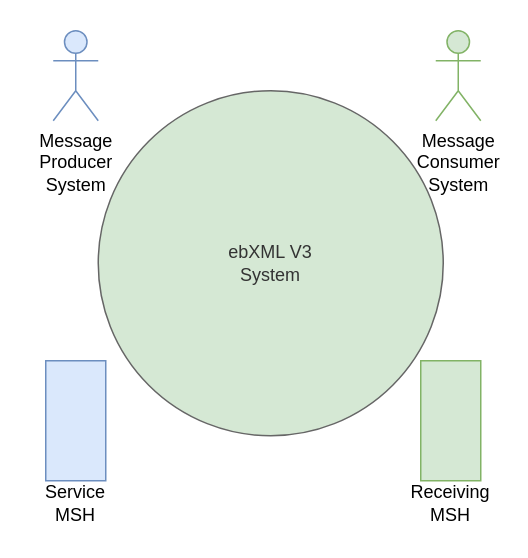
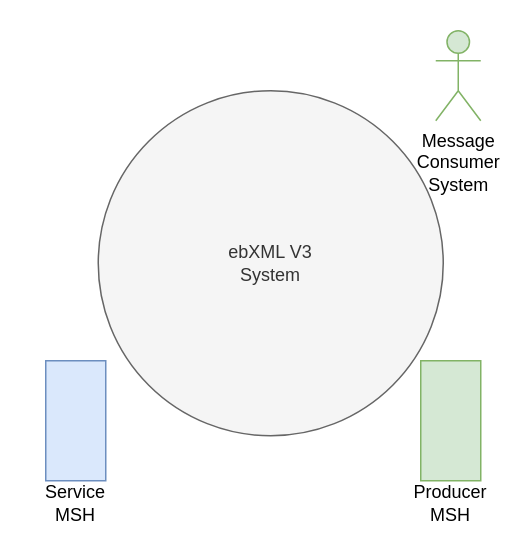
- <mxCell id="3" value="Message&lt;br&gt;Producer&lt;br&gt;System" style="shape=umlActor;verticalLabelPosition=bottom;verticalAlign=top;html=1;outlineConnect=0;fillColor=#dae8fc;strokeColor=#6c8ebf;" vertex="1" parent="1"><mxGeometry x="35" y="20" width="30" height="60" as="geometry" /></mxCell>
- <mxCell id="2" value="ebXML V3&lt;br&gt;System" style="ellipse;whiteSpace=wrap;html=1;aspect=fixed;fillColor=#d5e8d4;strokeColor=#666666;fontColor=#333333;" vertex="1" parent="1"><mxGeometry x="65" y="60" width="230" height="230" as="geometry" /></mxCell>
+ <mxCell id="2" value="ebXML V3&lt;br&gt;System" style="ellipse;whiteSpace=wrap;html=1;aspect=fixed;fillColor=#f5f5f5;strokeColor=#666666;fontColor=#333333;" vertex="1" parent="1"><mxGeometry x="65" y="60" width="230" height="230" as="geometry" /></mxCell>
- <mxCell id="7" value="Receiving&lt;br&gt;MSH" style="text;html=1;strokeColor=none;fillColor=none;align=center;verticalAlign=middle;whiteSpace=wrap;rounded=0;" vertex="1" parent="1"><mxGeometry x="270" y="320" width="60" height="30" as="geometry" /></mxCell>
+ <mxCell id="7" value="Producer&lt;br&gt;MSH" style="text;html=1;strokeColor=none;fillColor=none;align=center;verticalAlign=middle;whiteSpace=wrap;rounded=0;" vertex="1" parent="1"><mxGeometry x="270" y="320" width="60" height="30" as="geometry" /></mxCell>
